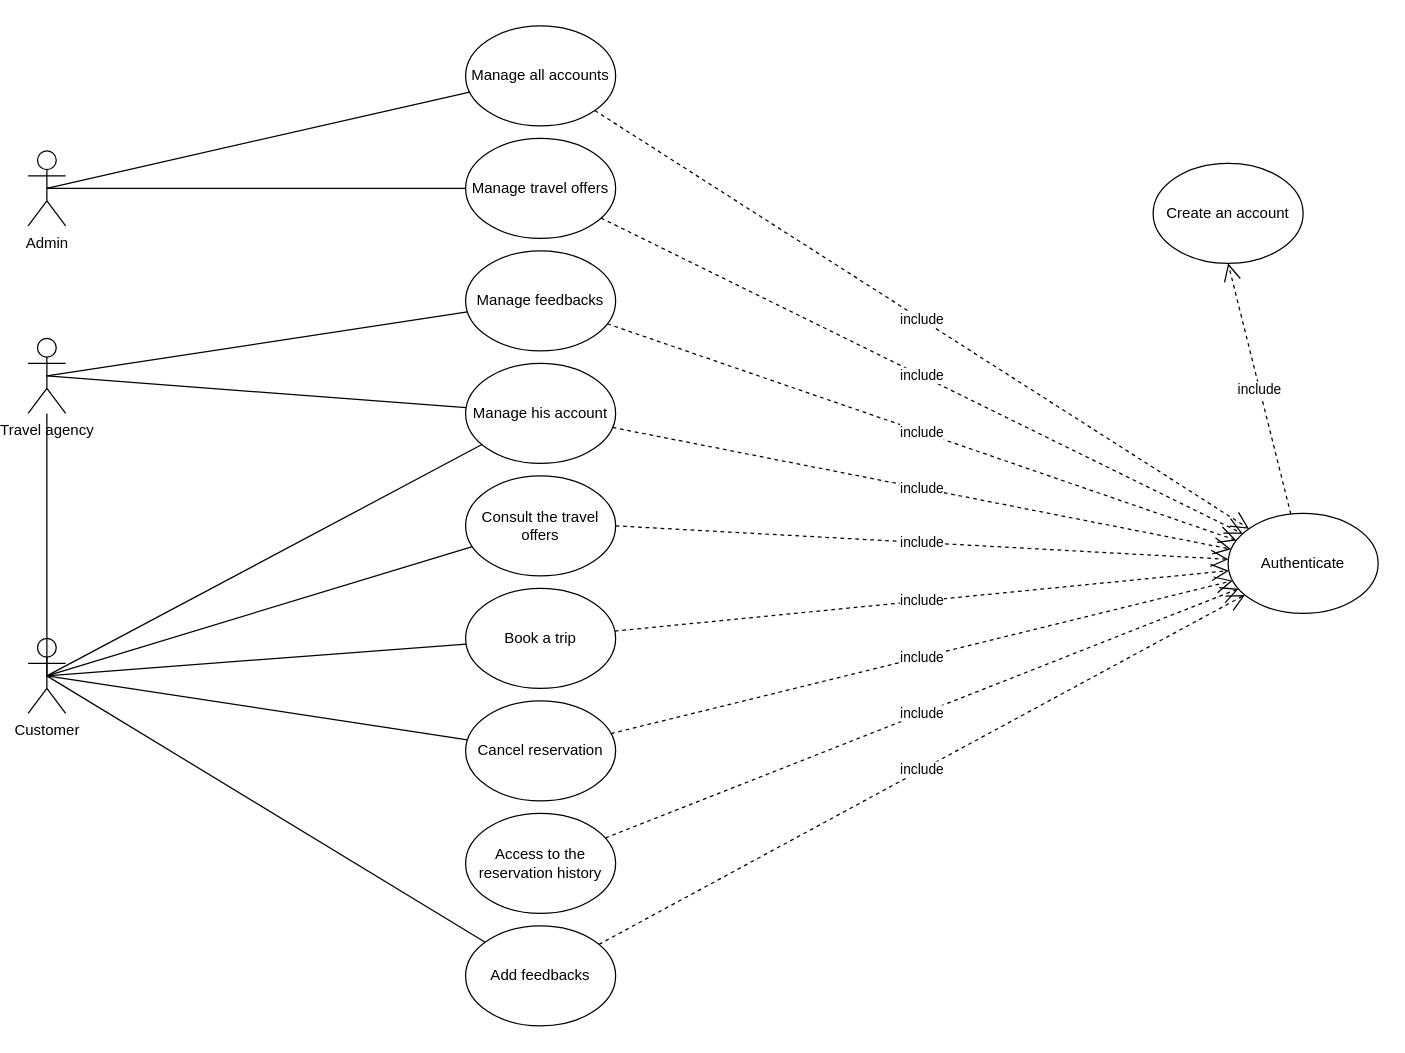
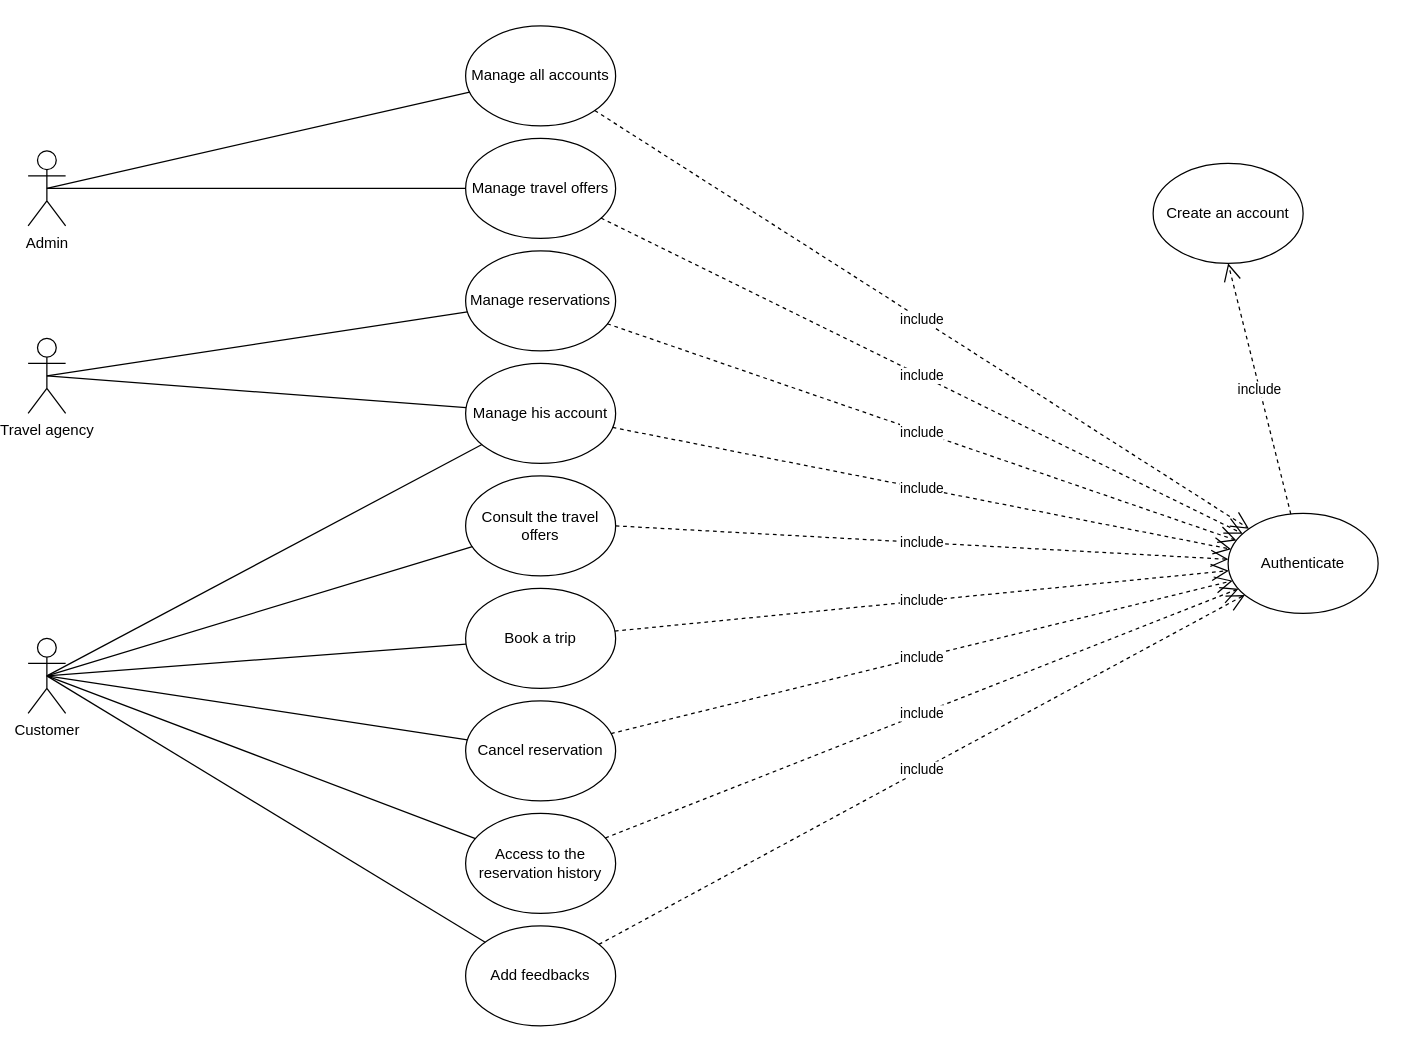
- <mxCell id="8" value="Manage feedbacks" style="ellipse;whiteSpace=wrap;html=1;" parent="1" vertex="1"><mxGeometry x="370" y="200" width="120" height="80" as="geometry" /></mxCell>
+ <mxCell id="8" value="Manage reservations" style="ellipse;whiteSpace=wrap;html=1;" parent="1" vertex="1"><mxGeometry x="370" y="200" width="120" height="80" as="geometry" /></mxCell>
- <mxCell id="31" value="" style="endArrow=none;html=1;rounded=0;exitX=0.5;exitY=0.5;exitDx=0;exitDy=0;exitPerimeter=0;" parent="1" source="4" target="3" edge="1"><mxGeometry width="50" height="50" relative="1" as="geometry"><mxPoint x="160" y="850" as="sourcePoint" /><mxPoint x="210" y="800" as="targetPoint" /></mxGeometry></mxCell>
+ <mxCell id="31" value="" style="endArrow=none;html=1;rounded=0;exitX=0.5;exitY=0.5;exitDx=0;exitDy=0;exitPerimeter=0;" parent="1" source="4" target="13" edge="1"><mxGeometry width="50" height="50" relative="1" as="geometry"><mxPoint x="160" y="850" as="sourcePoint" /><mxPoint x="210" y="800" as="targetPoint" /></mxGeometry></mxCell>
